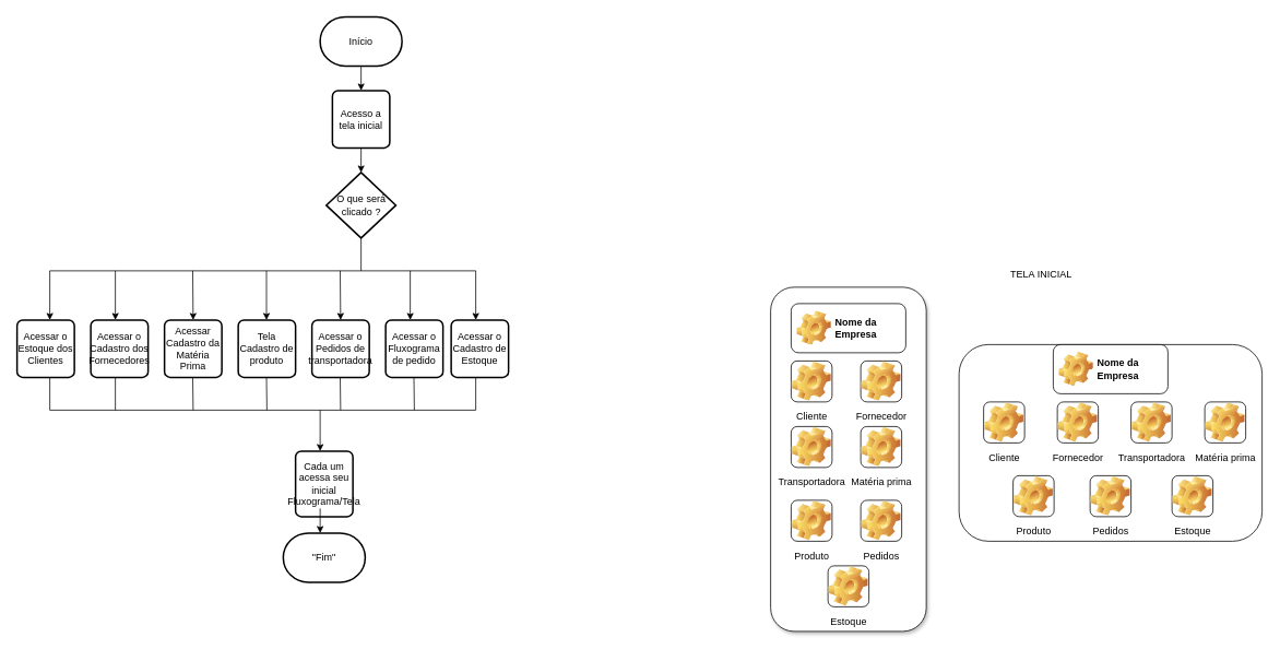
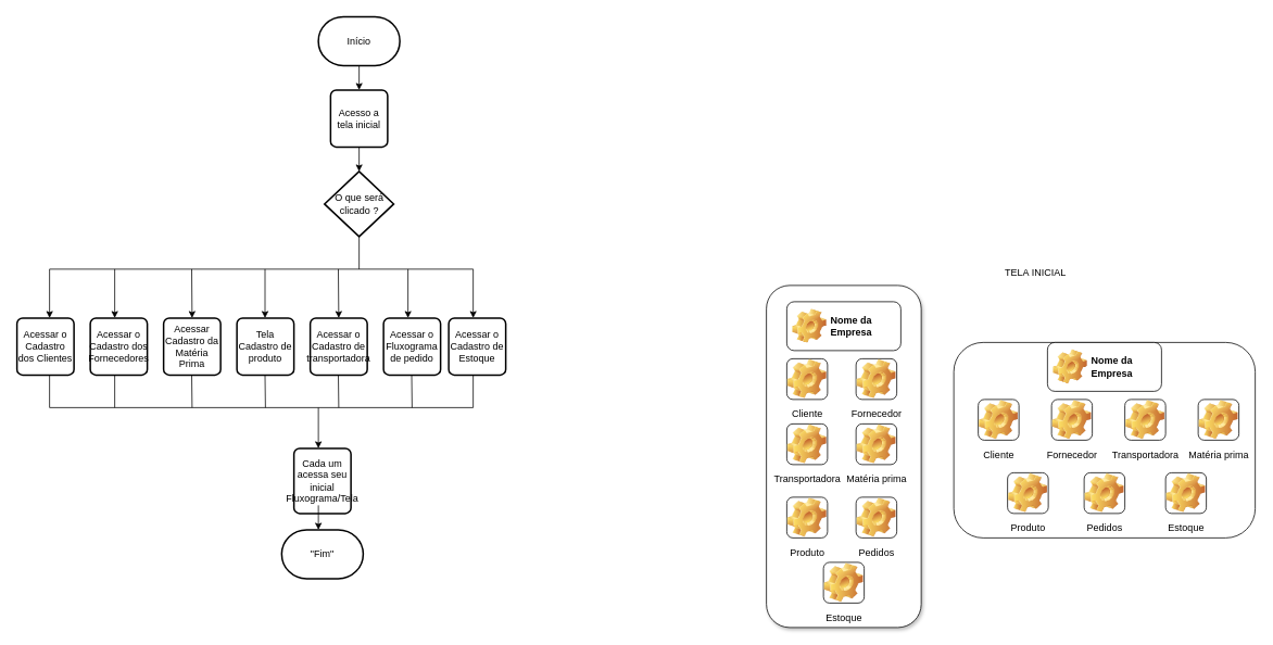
- <mxCell id="9" value="Acessar o Estoque dos Clientes" style="rounded=1;whiteSpace=wrap;html=1;absoluteArcSize=1;arcSize=14;strokeWidth=2;" parent="1" vertex="1"><mxGeometry y="390" width="70" height="70" as="geometry" x="20" /></mxCell>
+ <mxCell id="9" value="Acessar o Cadastro dos Clientes" style="rounded=1;whiteSpace=wrap;html=1;absoluteArcSize=1;arcSize=14;strokeWidth=2;" parent="1" vertex="1"><mxGeometry y="390" width="70" height="70" as="geometry" x="20" /></mxCell>
- <mxCell id="18" value="Acessar o Pedidos de transportadora" style="rounded=1;whiteSpace=wrap;html=1;absoluteArcSize=1;arcSize=14;strokeWidth=2;" parent="1" vertex="1"><mxGeometry x="380" y="390" width="70" height="70" as="geometry" /></mxCell>
+ <mxCell id="18" value="Acessar o Cadastro de transportadora" style="rounded=1;whiteSpace=wrap;html=1;absoluteArcSize=1;arcSize=14;strokeWidth=2;" parent="1" vertex="1"><mxGeometry x="380" y="390" width="70" height="70" as="geometry" /></mxCell>
